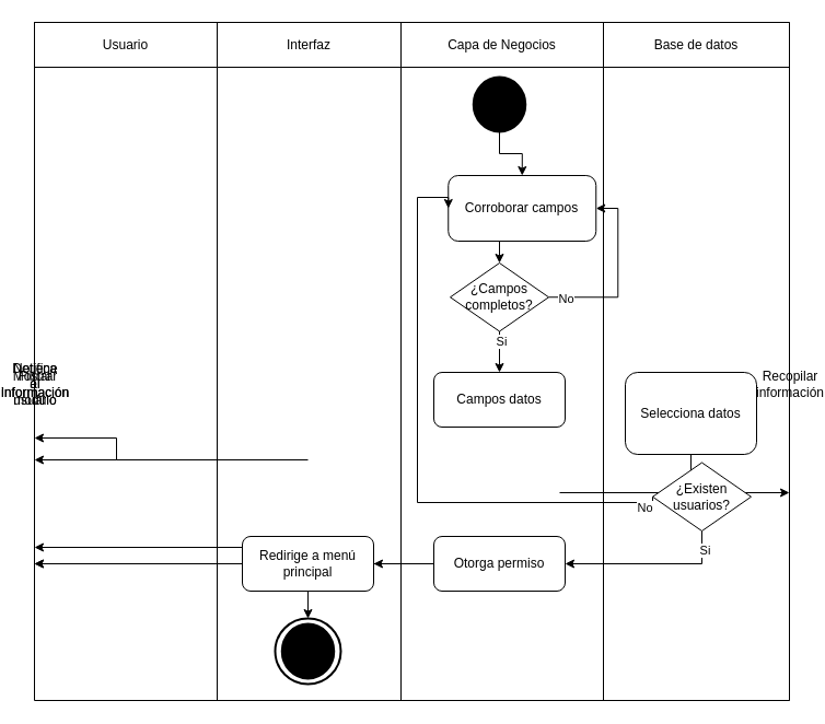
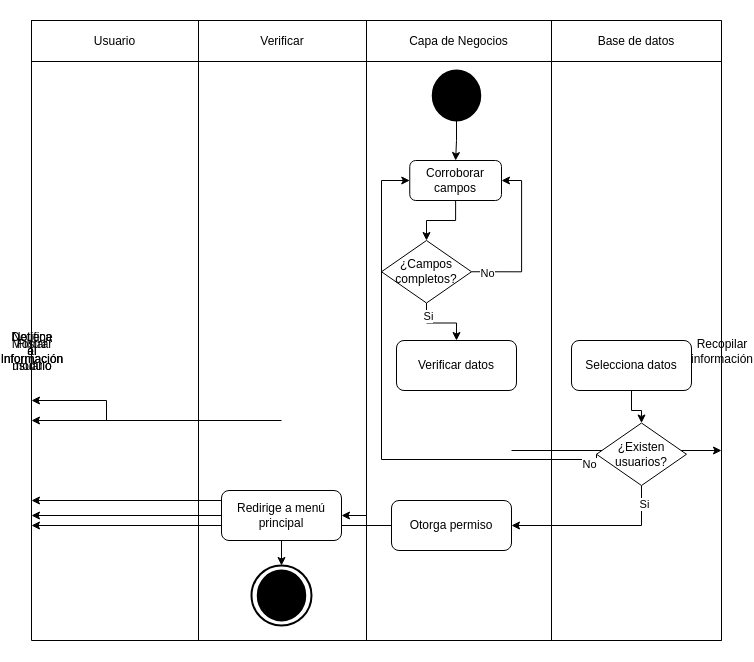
- <mxCell id="5" value="Interfaz" style="shape=partialRectangle;html=1;whiteSpace=wrap;connectable=0;strokeColor=inherit;overflow=hidden;fillColor=none;top=0;left=0;bottom=0;right=0;pointerEvents=1;" vertex="1" parent="3"><mxGeometry x="167" width="168" height="41" as="geometry"><mxRectangle width="168" height="41" as="alternateBounds" /></mxGeometry></mxCell>
+ <mxCell id="5" value="Verificar" style="shape=partialRectangle;html=1;whiteSpace=wrap;connectable=0;strokeColor=inherit;overflow=hidden;fillColor=none;top=0;left=0;bottom=0;right=0;pointerEvents=1;" vertex="1" parent="3"><mxGeometry x="167" width="168" height="41" as="geometry"><mxRectangle width="168" height="41" as="alternateBounds" /></mxGeometry></mxCell>
- <mxCell id="20" value="Corroborar campos" style="rounded=1;whiteSpace=wrap;html=1;" vertex="1" parent="1"><mxGeometry x="398.25" y="160" width="135" height="60" as="geometry" /></mxCell>
+ <mxCell id="20" value="Corroborar campos" style="rounded=1;whiteSpace=wrap;html=1;" vertex="1" parent="1"><mxGeometry x="398.25" y="160" width="91.75" height="40" as="geometry" /></mxCell>
- <mxCell id="26" value="¿Campos completos?" style="rhombus;whiteSpace=wrap;html=1;" vertex="1" parent="1"><mxGeometry x="400" y="240" width="90" height="62.5" as="geometry" /></mxCell>
+ <mxCell id="26" value="¿Campos completos?" style="rhombus;whiteSpace=wrap;html=1;" vertex="1" parent="1"><mxGeometry x="370" y="240" width="90" height="62.5" as="geometry" /></mxCell>
- <mxCell id="21" value="Campos datos" style="rounded=1;whiteSpace=wrap;html=1;" vertex="1" parent="1"><mxGeometry x="385" y="340" width="120" height="50" as="geometry" /></mxCell>
+ <mxCell id="21" value="Verificar datos" style="rounded=1;whiteSpace=wrap;html=1;" vertex="1" parent="1"><mxGeometry x="385" y="340" width="120" height="50" as="geometry" /></mxCell>
- <mxCell id="41" value="Selecciona datos" style="rounded=1;whiteSpace=wrap;html=1;" vertex="1" parent="1"><mxGeometry x="560" y="340" width="120" height="75" as="geometry" /></mxCell>
+ <mxCell id="41" value="Selecciona datos" style="rounded=1;whiteSpace=wrap;html=1;" vertex="1" parent="1"><mxGeometry x="560" y="340" width="120" height="50" as="geometry" /></mxCell>
- <mxCell id="37" value="Otorga permiso" style="rounded=1;whiteSpace=wrap;html=1;" vertex="1" parent="1"><mxGeometry x="385" y="490" width="120" height="50" as="geometry" /></mxCell>
+ <mxCell id="37" value="Otorga permiso" style="rounded=1;whiteSpace=wrap;html=1;" vertex="1" parent="1"><mxGeometry x="380" y="500" width="120" height="50" as="geometry" /></mxCell>
